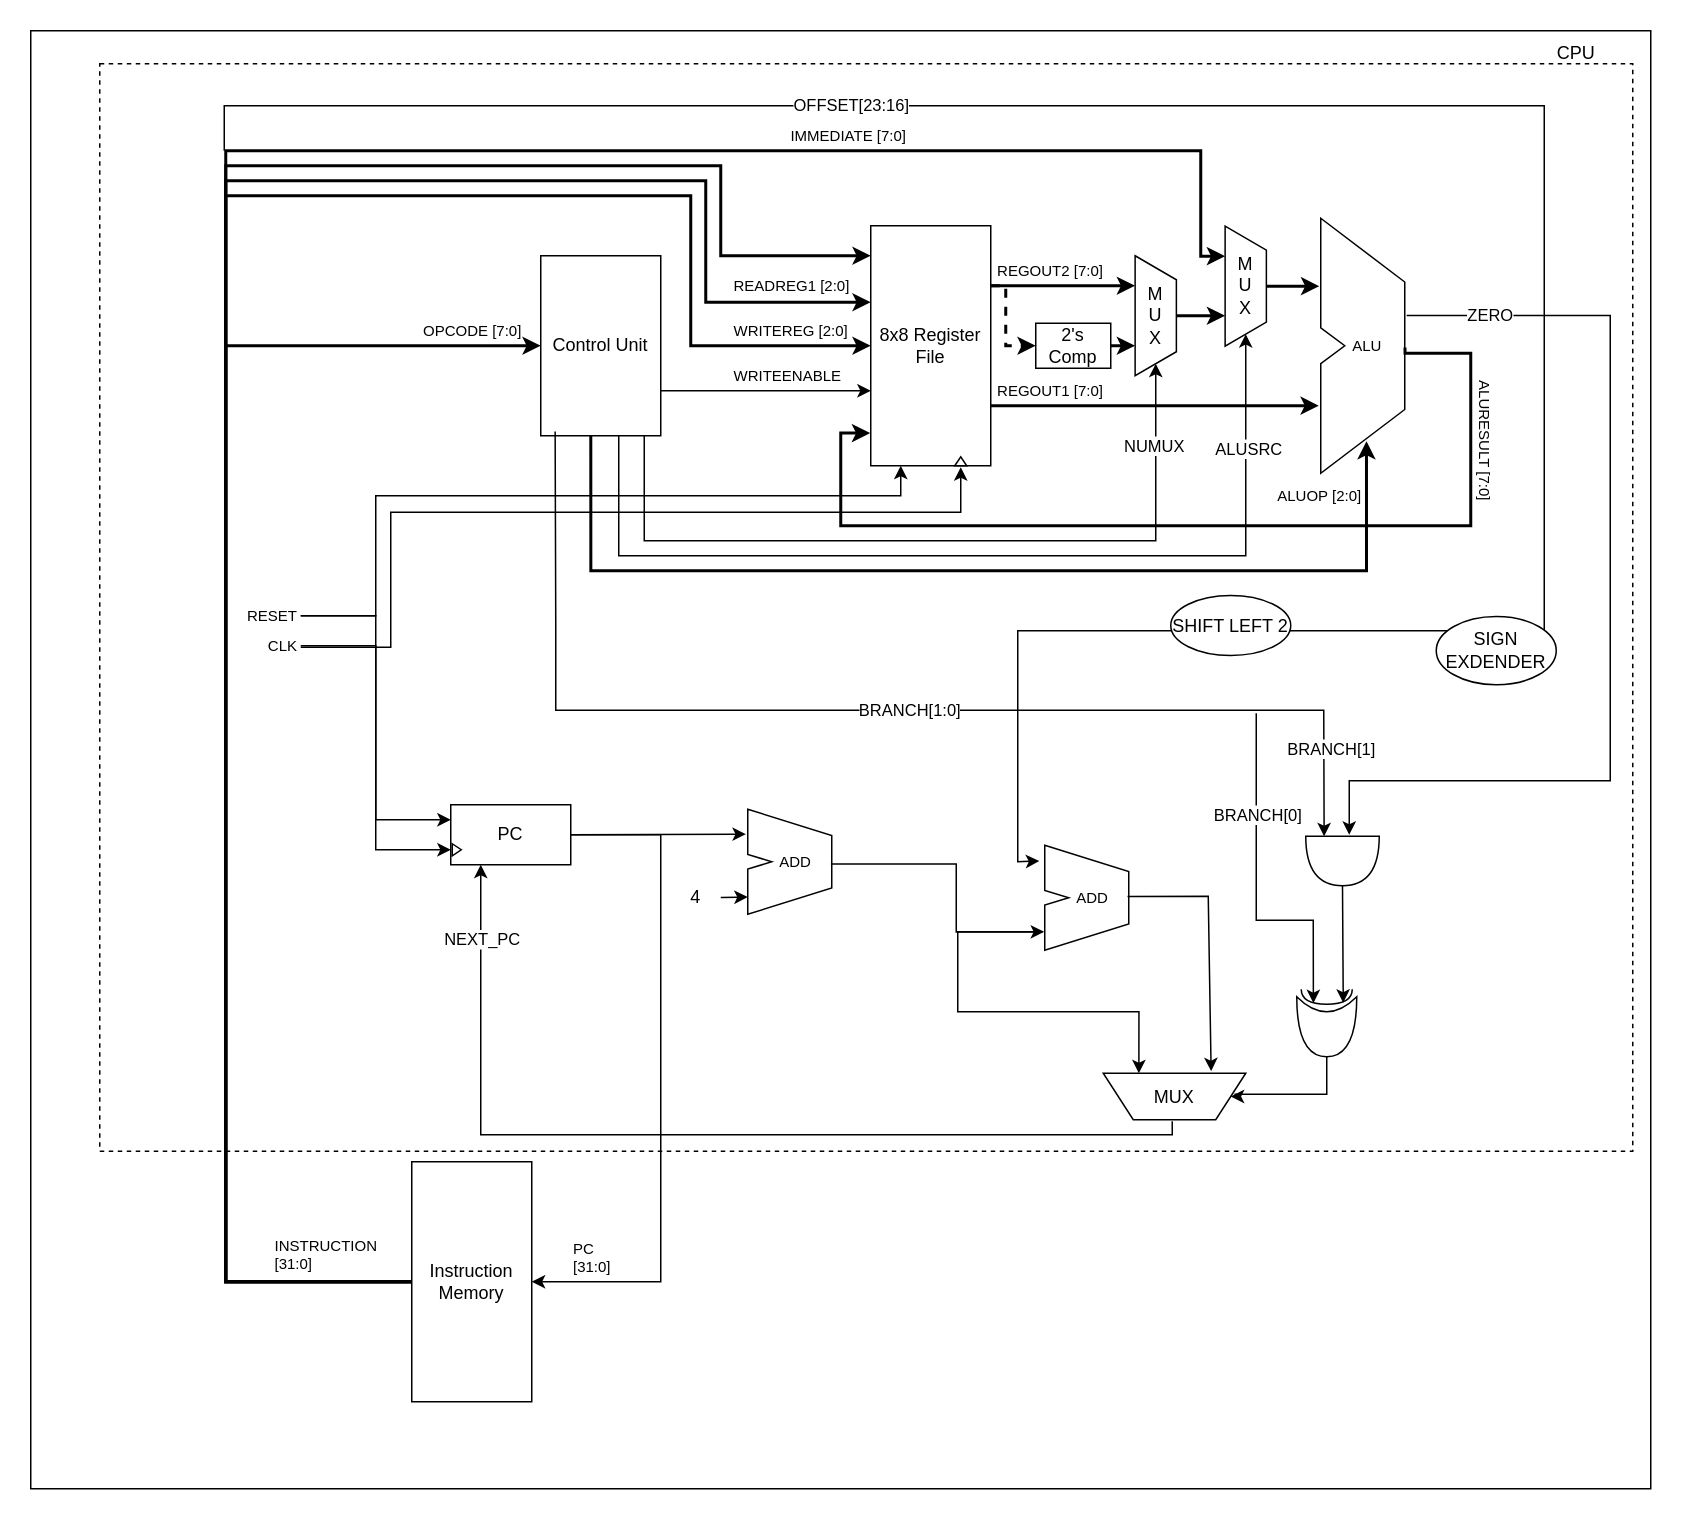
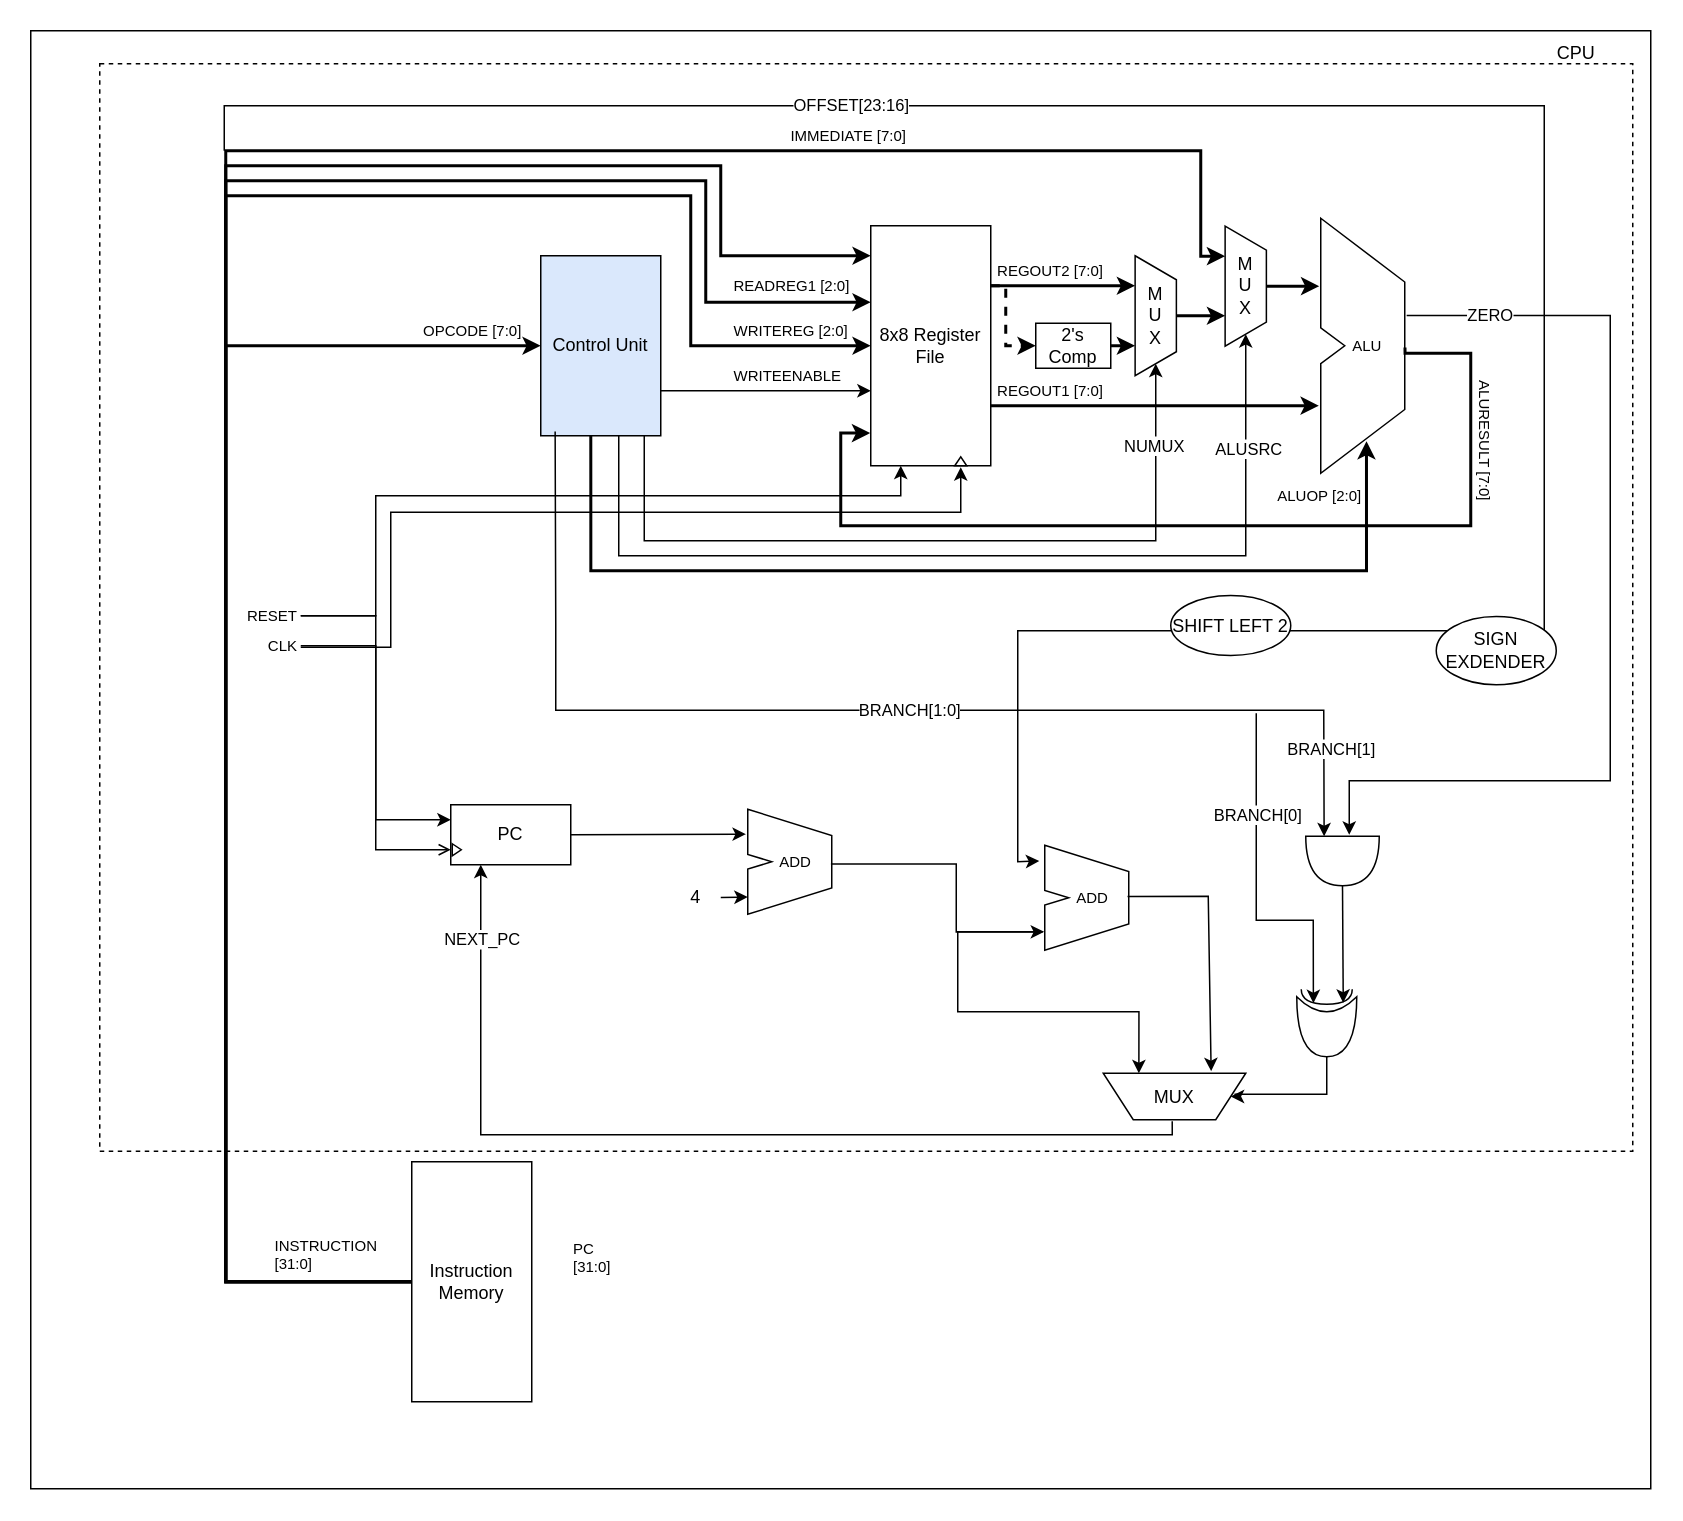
- <mxCell id="11" value="Control Unit" style="rounded=0;whiteSpace=wrap;html=1;" parent="1" vertex="1"><mxGeometry x="360" y="170" width="80" height="120" as="geometry" /></mxCell>
+ <mxCell id="11" value="Control Unit" style="rounded=0;whiteSpace=wrap;html=1;fillColor=#dae8fc;" parent="1" vertex="1"><mxGeometry x="360" y="170" width="80" height="120" as="geometry" /></mxCell>
- <mxCell id="68" value="" style="endArrow=classic;html=1;rounded=0;exitX=1;exitY=0.5;exitDx=0;exitDy=0;entryX=0;entryY=0.75;entryDx=0;entryDy=0;edgeStyle=orthogonalEdgeStyle;" parent="1" source="41" target="22" edge="1"><mxGeometry width="50" height="50" relative="1" as="geometry"><mxPoint x="640" y="480" as="sourcePoint" /><mxPoint x="690" y="430" as="targetPoint" /></mxGeometry></mxCell>
+ <mxCell id="68" value="" style="endArrow=open;html=1;rounded=0;exitX=1;exitY=0.5;exitDx=0;exitDy=0;entryX=0;entryY=0.75;entryDx=0;entryDy=0;edgeStyle=orthogonalEdgeStyle;" parent="1" source="41" target="22" edge="1"><mxGeometry width="50" height="50" relative="1" as="geometry"><mxPoint x="640" y="480" as="sourcePoint" /><mxPoint x="690" y="430" as="targetPoint" /></mxGeometry></mxCell>
- <mxCell id="67" value="" style="endArrow=classic;html=1;rounded=0;exitX=1;exitY=0.5;exitDx=0;exitDy=0;entryX=1;entryY=0.5;entryDx=0;entryDy=0;edgeStyle=orthogonalEdgeStyle;" parent="1" source="22" target="21" edge="1"><mxGeometry width="50" height="50" relative="1" as="geometry"><mxPoint x="800" y="700" as="sourcePoint" /><mxPoint x="850" y="650" as="targetPoint" /><Array as="points"><mxPoint x="440" y="556" /><mxPoint x="440" y="854" /></Array></mxGeometry></mxCell>
